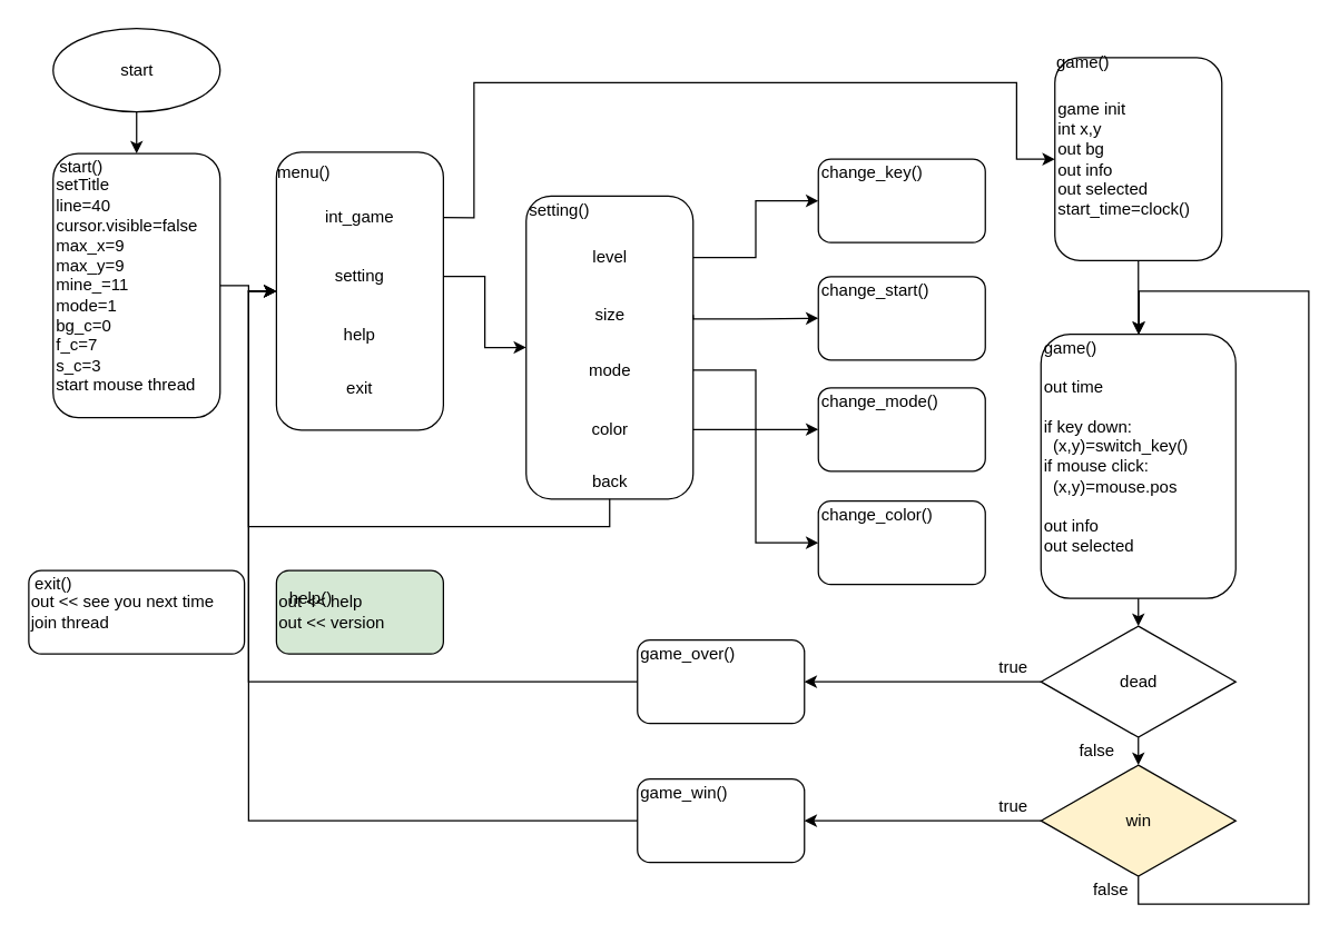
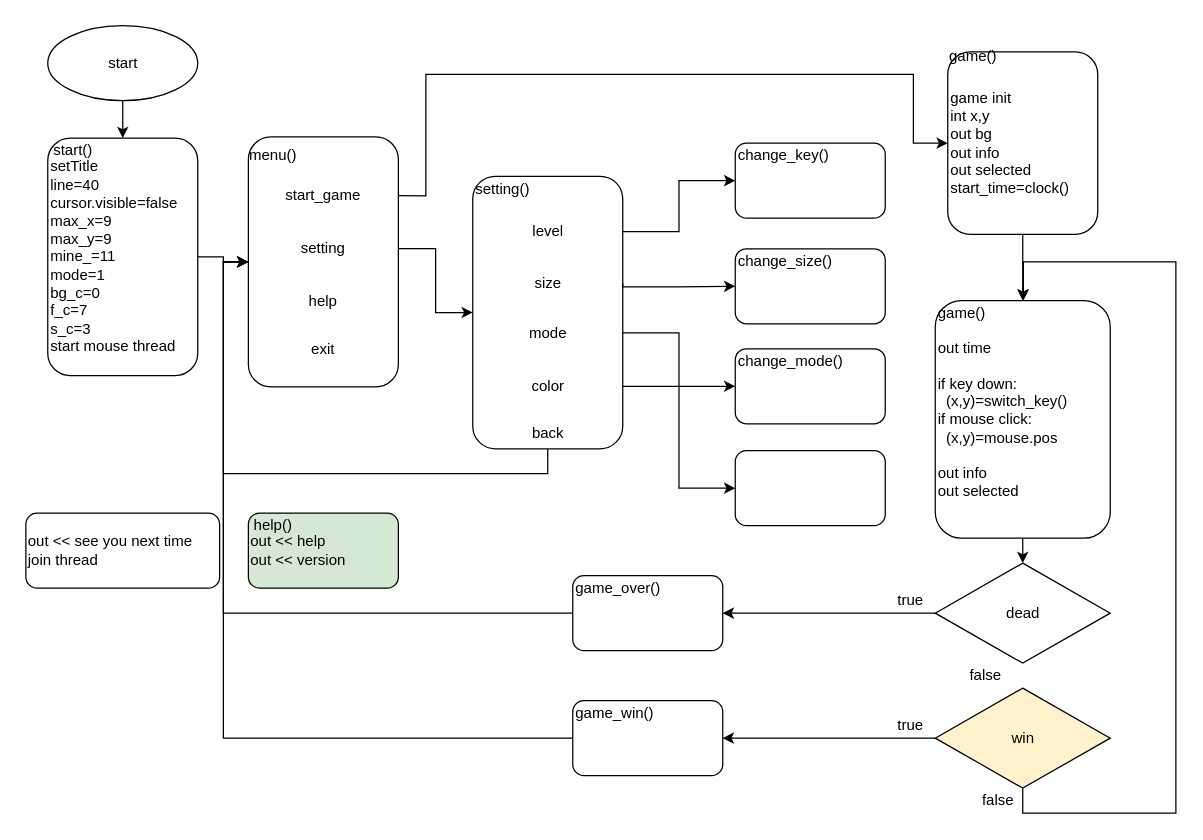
- <mxCell id="10" value="int_game" style="text;html=1;strokeColor=none;fillColor=none;align=center;verticalAlign=middle;whiteSpace=wrap;rounded=0;" parent="7" vertex="1"><mxGeometry y="35.294" width="120" height="23.529" as="geometry" /></mxCell>
+ <mxCell id="10" value="start_game" style="text;html=1;strokeColor=none;fillColor=none;align=center;verticalAlign=middle;whiteSpace=wrap;rounded=0;" parent="7" vertex="1"><mxGeometry y="35.294" width="120" height="23.529" as="geometry" /></mxCell>
- <mxCell id="47" value="change_start()" style="text;html=1;strokeColor=none;fillColor=none;align=left;verticalAlign=middle;whiteSpace=wrap;rounded=0;" parent="45" vertex="1"><mxGeometry width="120" height="20" as="geometry" /></mxCell>
+ <mxCell id="47" value="change_size()" style="text;html=1;strokeColor=none;fillColor=none;align=left;verticalAlign=middle;whiteSpace=wrap;rounded=0;" parent="45" vertex="1"><mxGeometry width="120" height="20" as="geometry" /></mxCell>
- <mxCell id="53" value="change_color()" style="text;html=1;strokeColor=none;fillColor=none;align=left;verticalAlign=middle;whiteSpace=wrap;rounded=0;" parent="51" vertex="1"><mxGeometry width="120" height="20" as="geometry" /></mxCell>
- <mxCell id="19" value="exit()" style="text;html=1;strokeColor=none;fillColor=none;align=center;verticalAlign=middle;whiteSpace=wrap;rounded=0;" parent="17" vertex="1"><mxGeometry width="36.471" height="20" as="geometry" /></mxCell>
- <mxCell id="22" value="help()" style="text;html=1;strokeColor=none;fillColor=none;align=center;verticalAlign=middle;whiteSpace=wrap;rounded=0;" parent="20" vertex="1"><mxGeometry x="5" y="10" width="40" height="20" as="geometry" /></mxCell>
+ <mxCell id="22" value="help()" style="text;html=1;strokeColor=none;fillColor=none;align=center;verticalAlign=middle;whiteSpace=wrap;rounded=0;" parent="20" vertex="1"><mxGeometry width="40" height="20" as="geometry" /></mxCell>
- <mxCell id="70" style="edgeStyle=orthogonalEdgeStyle;rounded=0;orthogonalLoop=1;jettySize=auto;html=1;exitX=0.5;exitY=1;exitDx=0;exitDy=0;entryX=0.5;entryY=0;entryDx=0;entryDy=0;" parent="69" source="61" target="64" edge="1"><mxGeometry relative="1" as="geometry" /></mxCell>
